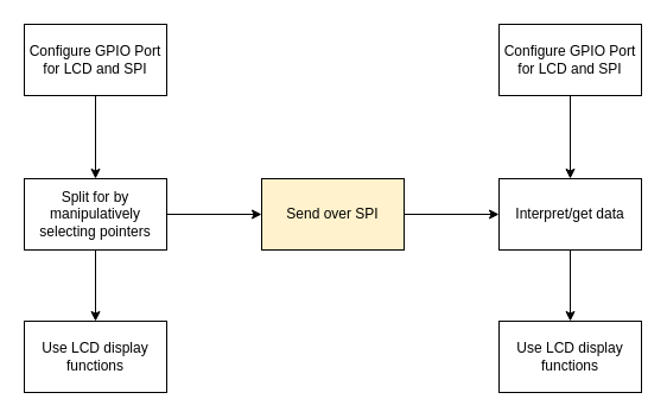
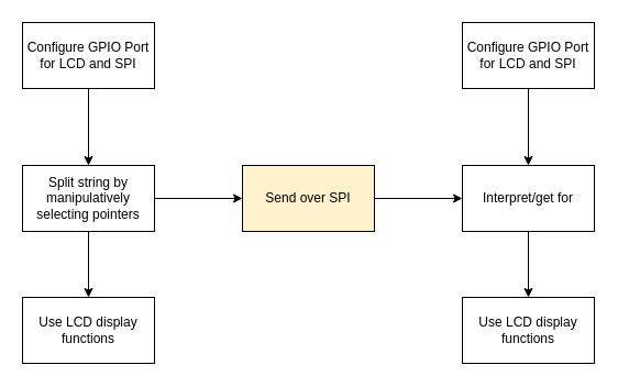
- <mxCell id="5" value="Split for by manipulatively selecting pointers" style="rounded=0;whiteSpace=wrap;html=1;" vertex="1" parent="1"><mxGeometry x="20" y="150" width="120" height="60" as="geometry" /></mxCell>
+ <mxCell id="5" value="Split string by manipulatively selecting pointers" style="rounded=0;whiteSpace=wrap;html=1;" vertex="1" parent="1"><mxGeometry x="20" y="150" width="120" height="60" as="geometry" /></mxCell>
- <mxCell id="9" value="Interpret/get data" style="rounded=0;whiteSpace=wrap;html=1;" vertex="1" parent="1"><mxGeometry x="420" y="150" width="120" height="60" as="geometry" /></mxCell>
+ <mxCell id="9" value="Interpret/get for" style="rounded=0;whiteSpace=wrap;html=1;" vertex="1" parent="1"><mxGeometry x="420" y="150" width="120" height="60" as="geometry" /></mxCell>
